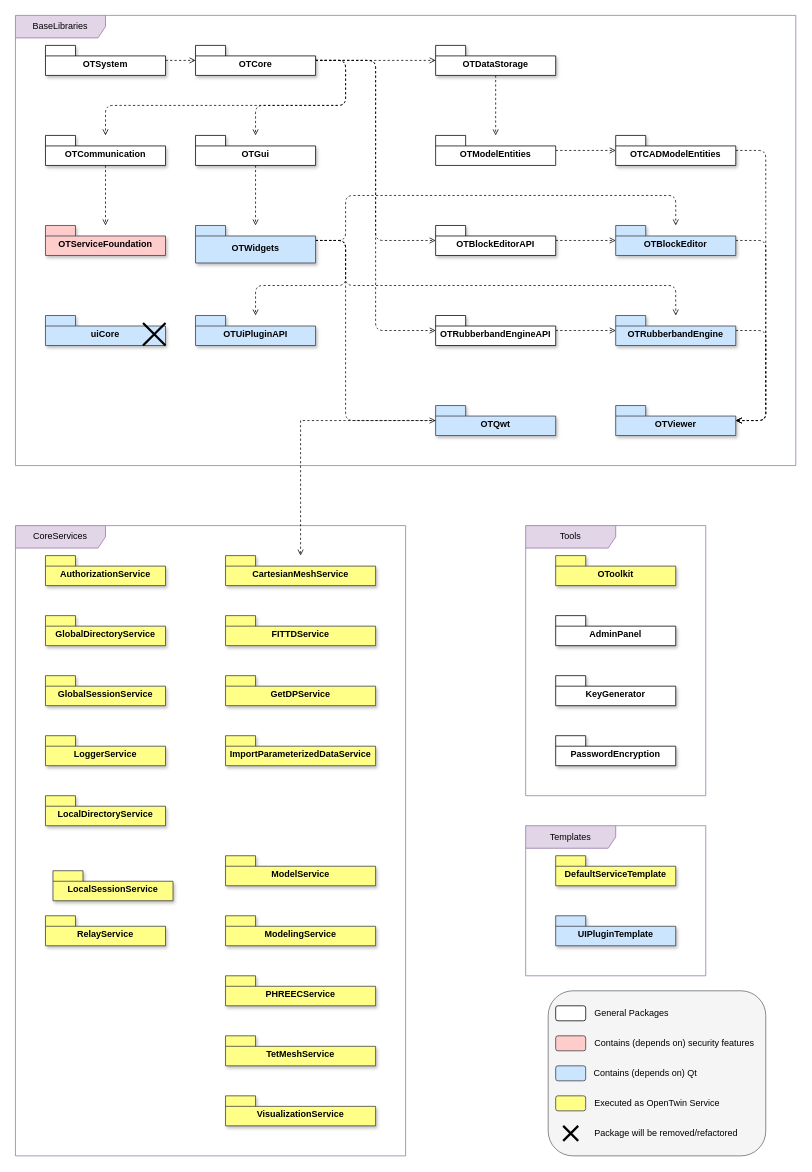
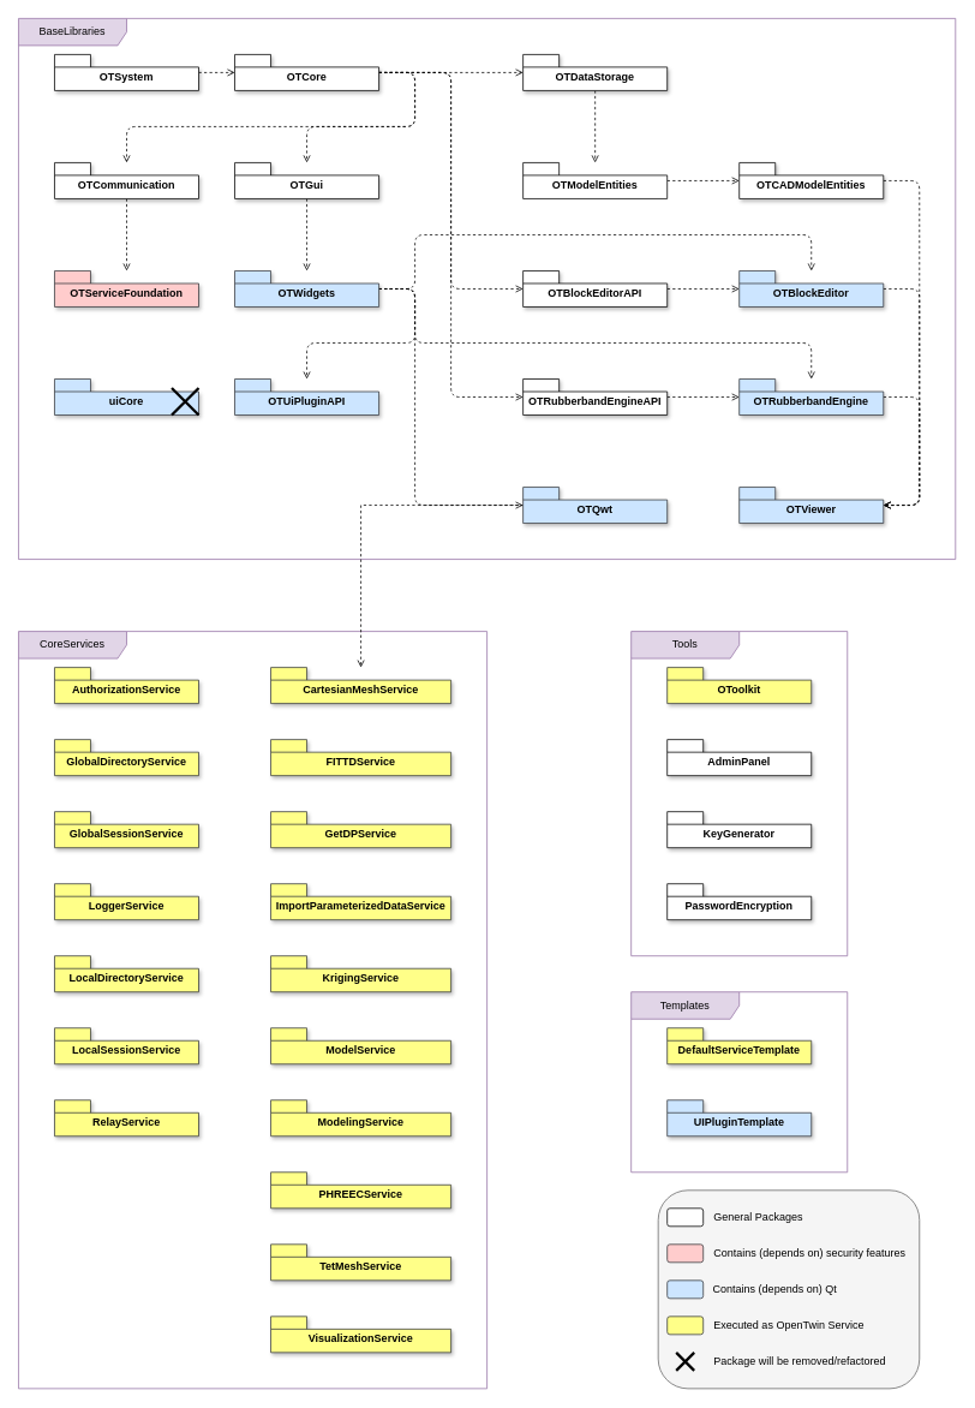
- <mxCell id="41" value="OTWidgets" style="shape=folder;fontStyle=1;spacingTop=10;tabWidth=40;tabHeight=14;tabPosition=left;html=1;whiteSpace=wrap;fillColor=#cce5ff;strokeColor=#36393d;shadow=1;" parent="1" vertex="1"><mxGeometry x="260" y="300" width="160" height="50" as="geometry" /></mxCell>
+ <mxCell id="41" value="OTWidgets" style="shape=folder;fontStyle=1;spacingTop=10;tabWidth=40;tabHeight=14;tabPosition=left;html=1;whiteSpace=wrap;fillColor=#cce5ff;strokeColor=#36393d;shadow=1;" parent="1" vertex="1"><mxGeometry x="260" y="300" width="160" height="40" as="geometry" /></mxCell>
+ <mxCell id="56" value="KrigingService" style="shape=folder;fontStyle=1;spacingTop=10;tabWidth=40;tabHeight=14;tabPosition=left;html=1;whiteSpace=wrap;fillColor=#ffff88;strokeColor=#36393d;shadow=1;" parent="1" vertex="1"><mxGeometry x="300" y="1060" width="200" height="40" as="geometry" /></mxCell>
- <mxCell id="54" value="LocalSessionService" style="shape=folder;fontStyle=1;spacingTop=10;tabWidth=40;tabHeight=14;tabPosition=left;html=1;whiteSpace=wrap;fillColor=#ffff88;strokeColor=#36393d;shadow=1;" parent="1" vertex="1"><mxGeometry x="70" y="1160" width="160" height="40" as="geometry" /></mxCell>
+ <mxCell id="54" value="LocalSessionService" style="shape=folder;fontStyle=1;spacingTop=10;tabWidth=40;tabHeight=14;tabPosition=left;html=1;whiteSpace=wrap;fillColor=#ffff88;strokeColor=#36393d;shadow=1;" parent="1" vertex="1"><mxGeometry x="60" y="1140" width="160" height="40" as="geometry" /></mxCell>
